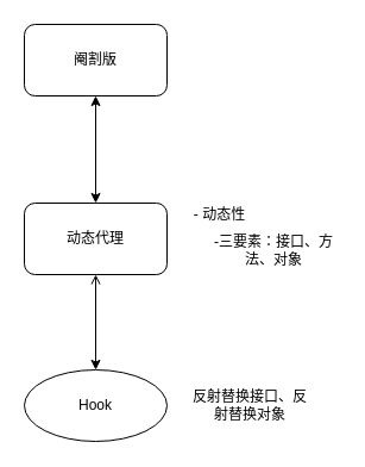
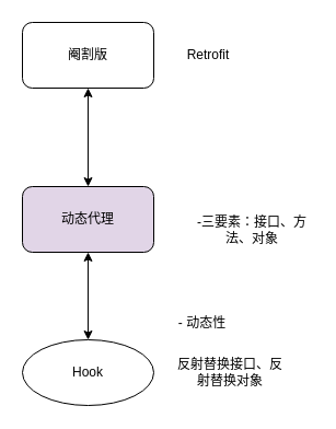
+ <mxCell id="7" value="Retrofit" style="text;html=1;strokeColor=none;fillColor=none;align=center;verticalAlign=middle;whiteSpace=wrap;rounded=0;" parent="1" vertex="1"><mxGeometry x="170" y="40" width="40" height="20" as="geometry" /></mxCell>
- <mxCell id="10" value="- 动态性" style="text;html=1;strokeColor=none;fillColor=none;align=center;verticalAlign=middle;whiteSpace=wrap;rounded=0;" vertex="1" parent="1"><mxGeometry x="159" y="170" width="51" height="20" as="geometry" /></mxCell>
+ <mxCell id="10" value="- 动态性" style="text;html=1;strokeColor=none;fillColor=none;align=center;verticalAlign=middle;whiteSpace=wrap;rounded=0;" vertex="1" parent="1"><mxGeometry x="159" y="285" width="51" height="20" as="geometry" /></mxCell>
- <mxCell id="2" value="动态代理" style="rounded=1;whiteSpace=wrap;html=1;" parent="1" vertex="1"><mxGeometry x="20" y="170" width="120" height="60" as="geometry" /></mxCell>
+ <mxCell id="2" value="动态代理" style="rounded=1;whiteSpace=wrap;html=1;fillColor=#e1d5e7;" parent="1" vertex="1"><mxGeometry x="20" y="170" width="120" height="60" as="geometry" /></mxCell>
- <mxCell id="6" value="" style="endArrow=open;startArrow=classic;html=1;entryX=0.5;entryY=1;entryDx=0;entryDy=0;" parent="1" source="4" target="2" edge="1"><mxGeometry width="50" height="50" relative="1" as="geometry"><mxPoint x="20" y="440" as="sourcePoint" /><mxPoint x="70" y="390" as="targetPoint" /></mxGeometry></mxCell>
+ <mxCell id="6" value="" style="endArrow=classic;startArrow=classic;html=1;entryX=0.5;entryY=1;entryDx=0;entryDy=0;" parent="1" source="4" target="2" edge="1"><mxGeometry width="50" height="50" relative="1" as="geometry"><mxPoint x="20" y="440" as="sourcePoint" /><mxPoint x="70" y="390" as="targetPoint" /></mxGeometry></mxCell>
